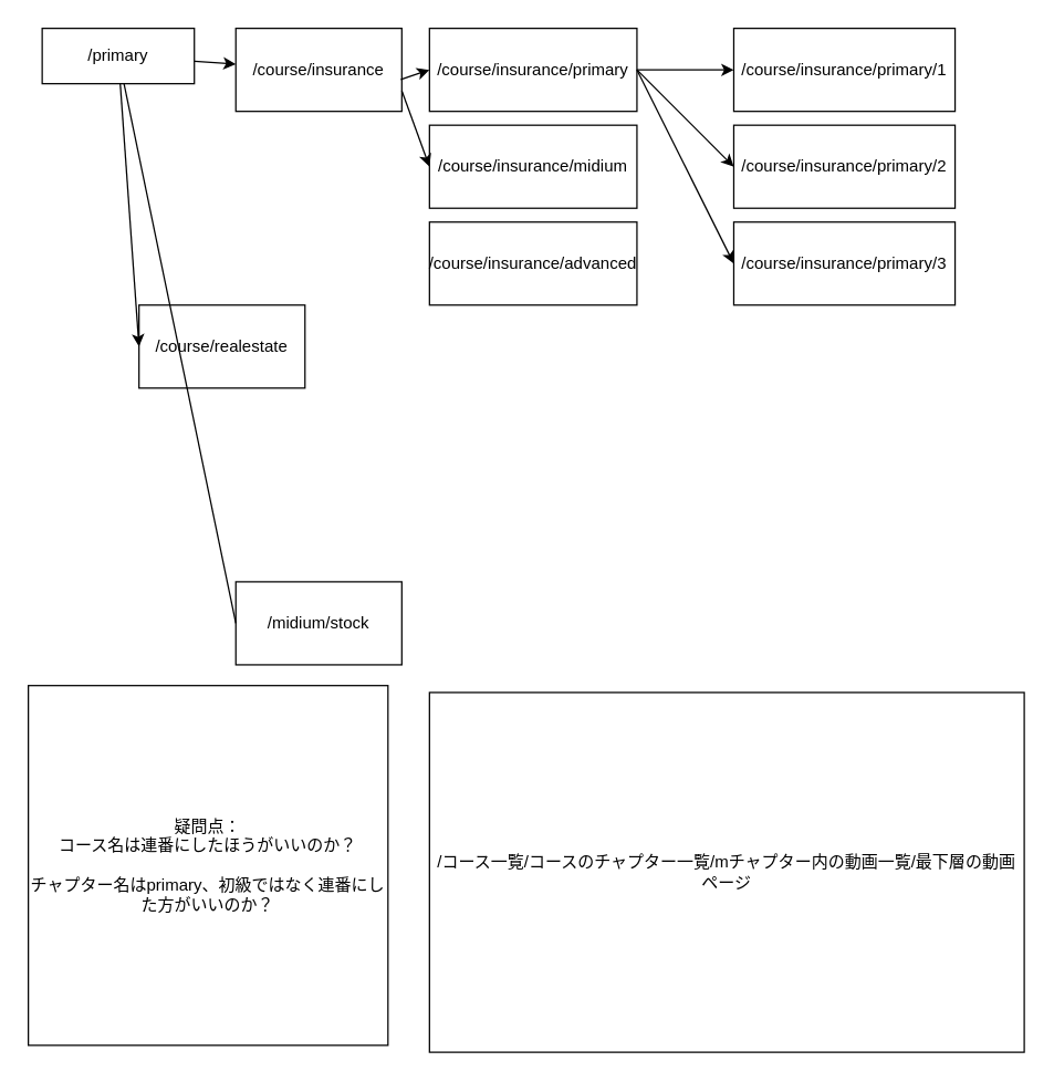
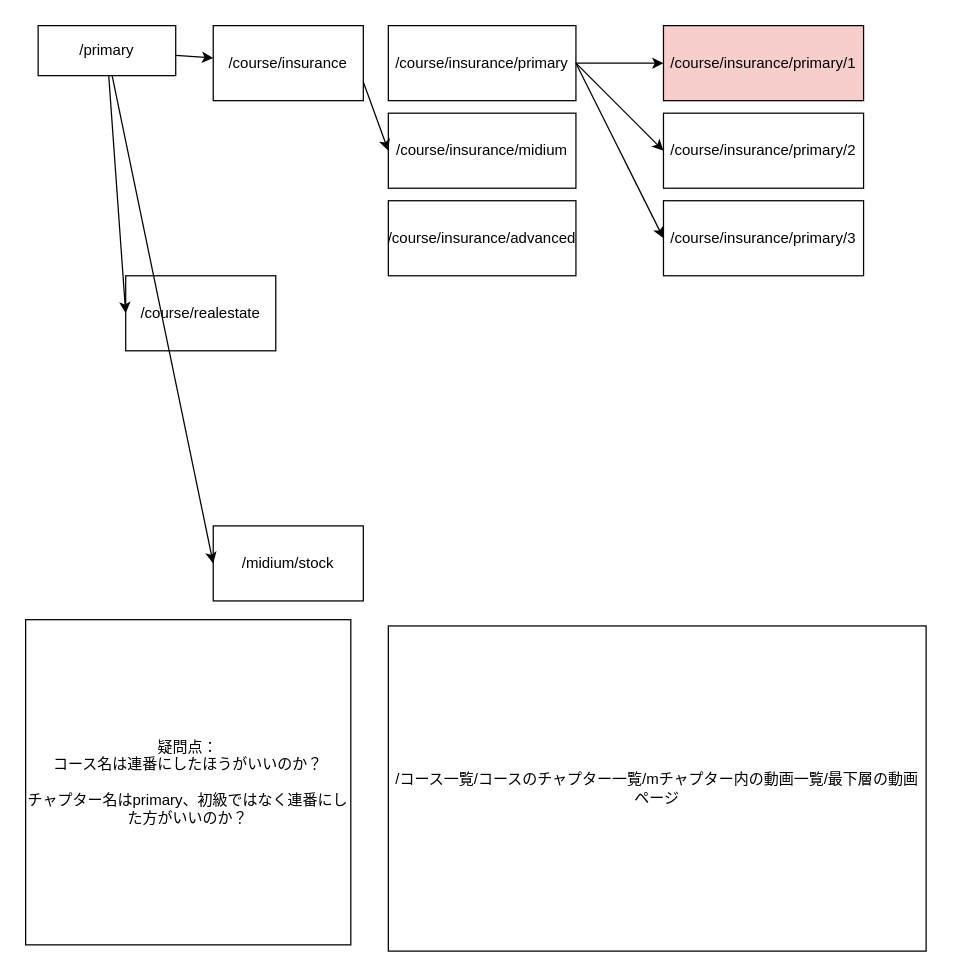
- <mxCell id="15" value="/course/insurance/primary/1" style="rounded=0;whiteSpace=wrap;html=1;" parent="1" vertex="1"><mxGeometry x="530" y="20" width="160" height="60" as="geometry" /></mxCell>
+ <mxCell id="15" value="/course/insurance/primary/1" style="rounded=0;whiteSpace=wrap;html=1;fillColor=#f8cecc;" parent="1" vertex="1"><mxGeometry x="530" y="20" width="160" height="60" as="geometry" /></mxCell>
- <mxCell id="12" value="" style="endArrow=classic;html=1;entryX=0;entryY=0.5;entryDx=0;entryDy=0;exitX=0.994;exitY=0.617;exitDx=0;exitDy=0;exitPerimeter=0;" parent="1" source="3" target="9" edge="1"><mxGeometry width="50" height="50" relative="1" as="geometry"><mxPoint x="150" y="53.793" as="sourcePoint" /><mxPoint x="180" y="55.862" as="targetPoint" /></mxGeometry></mxCell>
- <mxCell id="8" value="" style="endArrow=none;html=1;entryX=0;entryY=0.5;entryDx=0;entryDy=0;" parent="1" source="2" target="5" edge="1"><mxGeometry width="50" height="50" relative="1" as="geometry"><mxPoint x="116.25" y="70" as="sourcePoint" /><mxPoint x="180" y="130" as="targetPoint" /></mxGeometry></mxCell>
+ <mxCell id="8" value="" style="endArrow=classic;html=1;entryX=0;entryY=0.5;entryDx=0;entryDy=0;" parent="1" source="2" target="5" edge="1"><mxGeometry width="50" height="50" relative="1" as="geometry"><mxPoint x="116.25" y="70" as="sourcePoint" /><mxPoint x="180" y="130" as="targetPoint" /></mxGeometry></mxCell>
